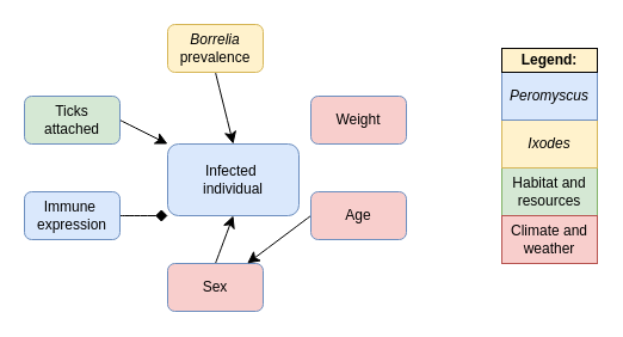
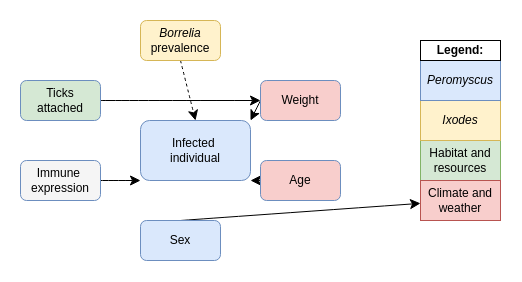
- <mxCell id="20" value="&lt;b&gt;Legend:&lt;/b&gt;" style="rounded=0;whiteSpace=wrap;html=1;rotation=0;fillColor=#fff2cc;" vertex="1" parent="1"><mxGeometry x="420" y="40" width="80" height="20" as="geometry" /></mxCell>
+ <mxCell id="20" value="&lt;b&gt;Legend:&lt;/b&gt;" style="rounded=0;whiteSpace=wrap;html=1;rotation=0;" vertex="1" parent="1"><mxGeometry x="420" y="40" width="80" height="20" as="geometry" /></mxCell>
- <mxCell id="3" style="edgeStyle=none;curved=1;rounded=0;orthogonalLoop=1;jettySize=auto;html=1;exitX=0.5;exitY=1;exitDx=0;exitDy=0;entryX=0.5;entryY=0;entryDx=0;entryDy=0;fontSize=12;startSize=8;endSize=8;" edge="1" parent="1" source="4" target="2"><mxGeometry relative="1" as="geometry" /></mxCell>
+ <mxCell id="3" style="edgeStyle=none;curved=1;rounded=0;orthogonalLoop=1;jettySize=auto;html=1;exitX=0.5;exitY=1;exitDx=0;exitDy=0;entryX=0.5;entryY=0;entryDx=0;entryDy=0;fontSize=12;startSize=8;endSize=8;dashed=1;" edge="1" parent="1" source="4" target="2"><mxGeometry relative="1" as="geometry" /></mxCell>
+ <mxCell id="11" style="edgeStyle=none;curved=1;rounded=0;orthogonalLoop=1;jettySize=auto;html=1;exitX=0;exitY=0.5;exitDx=0;exitDy=0;entryX=1;entryY=0;entryDx=0;entryDy=0;fontSize=12;startSize=8;endSize=8;" edge="1" parent="1" source="12" target="2"><mxGeometry relative="1" as="geometry" /></mxCell>
- <mxCell id="9" style="edgeStyle=none;curved=1;rounded=0;orthogonalLoop=1;jettySize=auto;html=1;exitX=1;exitY=0.5;exitDx=0;exitDy=0;entryX=0;entryY=0;entryDx=0;entryDy=0;fontSize=12;startSize=8;endSize=8;" edge="1" parent="1" source="10" target="2"><mxGeometry relative="1" as="geometry" /></mxCell>
+ <mxCell id="9" style="edgeStyle=none;curved=1;rounded=0;orthogonalLoop=1;jettySize=auto;html=1;exitX=1;exitY=0.5;exitDx=0;exitDy=0;fontSize=12;startSize=8;endSize=8;" edge="1" parent="1" source="10" target="12"><mxGeometry relative="1" as="geometry" /></mxCell>
- <mxCell id="8" value="&lt;div&gt;Immune&amp;nbsp;&lt;/div&gt;&lt;div&gt;expression&lt;/div&gt;" style="rounded=1;whiteSpace=wrap;html=1;fillColor=#dae8fc;strokeColor=#6c8ebf;rotation=0;" vertex="1" parent="1"><mxGeometry x="20" y="160" width="80" height="40" as="geometry" /></mxCell>
+ <mxCell id="8" value="&lt;div&gt;Immune&amp;nbsp;&lt;/div&gt;&lt;div&gt;expression&lt;/div&gt;" style="rounded=1;whiteSpace=wrap;html=1;fillColor=#f5f5f5;strokeColor=#6c8ebf;rotation=0;" vertex="1" parent="1"><mxGeometry x="20" y="160" width="80" height="40" as="geometry" /></mxCell>
- <mxCell id="7" style="edgeStyle=none;curved=1;rounded=0;orthogonalLoop=1;jettySize=auto;html=1;exitX=1;exitY=0.5;exitDx=0;exitDy=0;entryX=0;entryY=1;entryDx=0;entryDy=0;fontSize=12;startSize=8;endSize=8;endArrow=diamond;" edge="1" parent="1" source="8" target="2"><mxGeometry relative="1" as="geometry" /></mxCell>
+ <mxCell id="7" style="edgeStyle=none;curved=1;rounded=0;orthogonalLoop=1;jettySize=auto;html=1;exitX=1;exitY=0.5;exitDx=0;exitDy=0;entryX=0;entryY=1;entryDx=0;entryDy=0;fontSize=12;startSize=8;endSize=8;" edge="1" parent="1" source="8" target="2"><mxGeometry relative="1" as="geometry" /></mxCell>
- <mxCell id="13" style="edgeStyle=none;curved=1;rounded=0;orthogonalLoop=1;jettySize=auto;html=1;exitX=0;exitY=0.5;exitDx=0;exitDy=0;fontSize=12;startSize=8;endSize=8;" edge="1" parent="1" source="14" target="6"><mxGeometry relative="1" as="geometry" /></mxCell>
+ <mxCell id="13" style="edgeStyle=none;curved=1;rounded=0;orthogonalLoop=1;jettySize=auto;html=1;exitX=0;exitY=0.5;exitDx=0;exitDy=0;entryX=1;entryY=1;entryDx=0;entryDy=0;fontSize=12;startSize=8;endSize=8;" edge="1" parent="1" source="14" target="2"><mxGeometry relative="1" as="geometry" /></mxCell>
- <mxCell id="5" style="edgeStyle=none;curved=1;rounded=0;orthogonalLoop=1;jettySize=auto;html=1;exitX=0.5;exitY=0;exitDx=0;exitDy=0;entryX=0.5;entryY=1;entryDx=0;entryDy=0;fontSize=12;startSize=8;endSize=8;" edge="1" parent="1" source="6" target="2"><mxGeometry relative="1" as="geometry" /></mxCell>
+ <mxCell id="5" style="edgeStyle=none;curved=1;rounded=0;orthogonalLoop=1;jettySize=auto;html=1;exitX=0.5;exitY=0;exitDx=0;exitDy=0;fontSize=12;startSize=8;endSize=8;" edge="1" parent="1" source="6" target="19"><mxGeometry relative="1" as="geometry" /></mxCell>
- <mxCell id="6" value="&lt;div&gt;Sex&lt;/div&gt;" style="rounded=1;whiteSpace=wrap;html=1;fillColor=#f8cecc;strokeColor=#6c8ebf;rotation=0;" vertex="1" parent="1"><mxGeometry x="140" y="220" width="80" height="40" as="geometry" /></mxCell>
+ <mxCell id="6" value="&lt;div&gt;Sex&lt;/div&gt;" style="rounded=1;whiteSpace=wrap;html=1;fillColor=#dae8fc;strokeColor=#6c8ebf;rotation=0;" vertex="1" parent="1"><mxGeometry x="140" y="220" width="80" height="40" as="geometry" /></mxCell>
